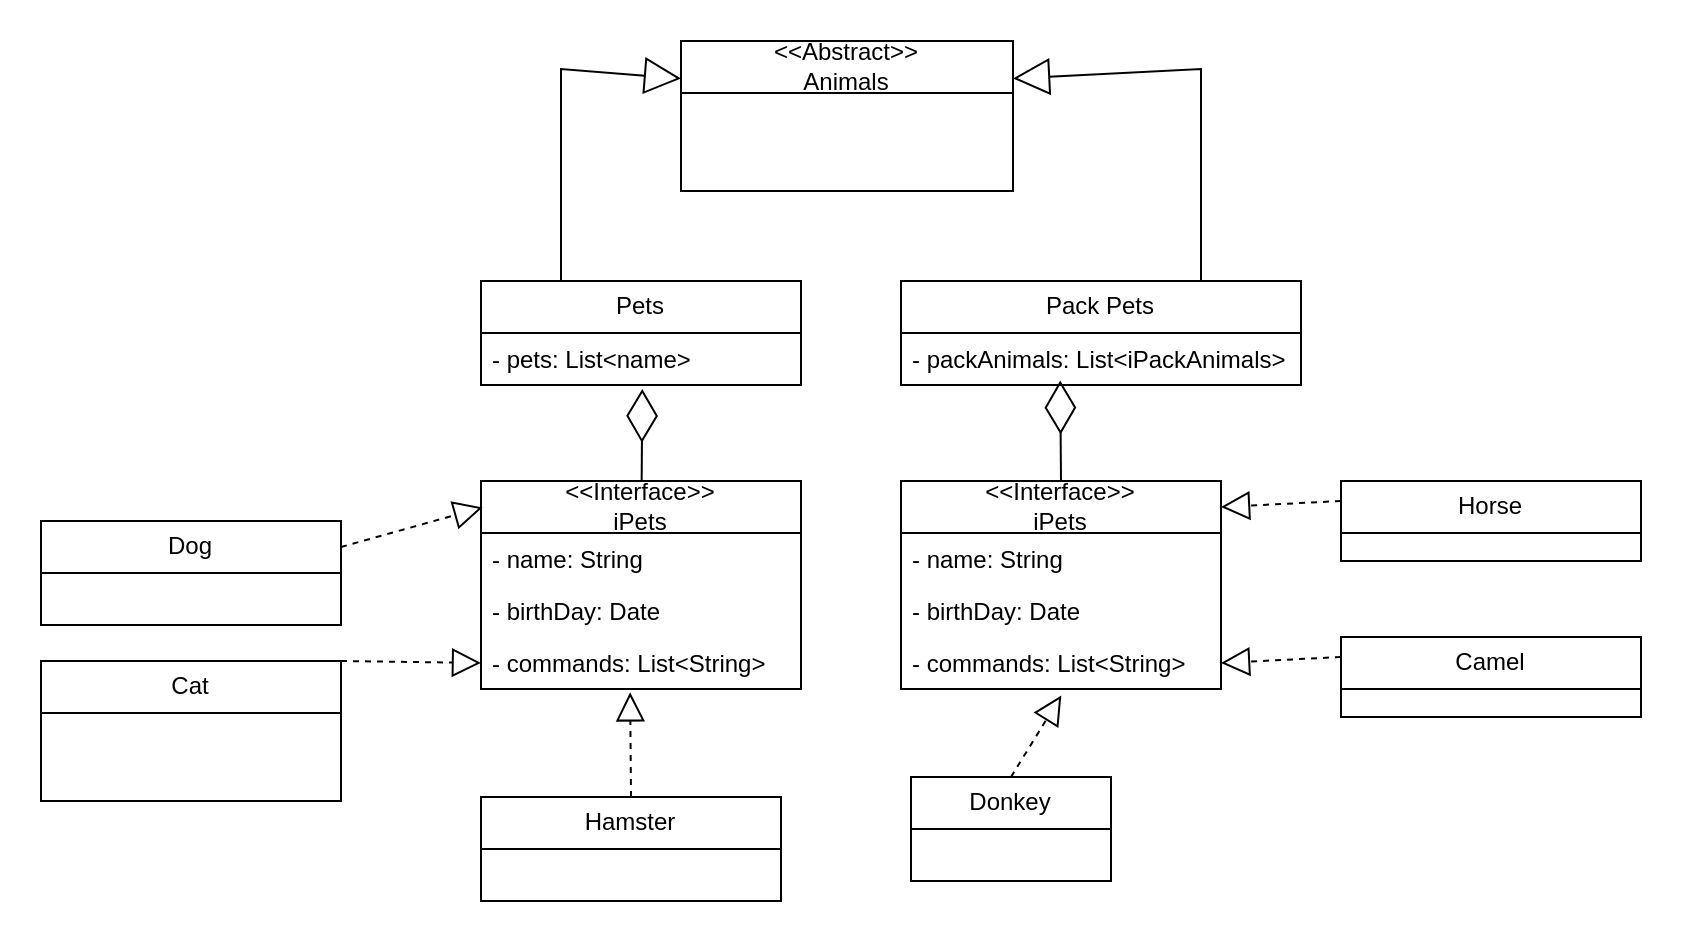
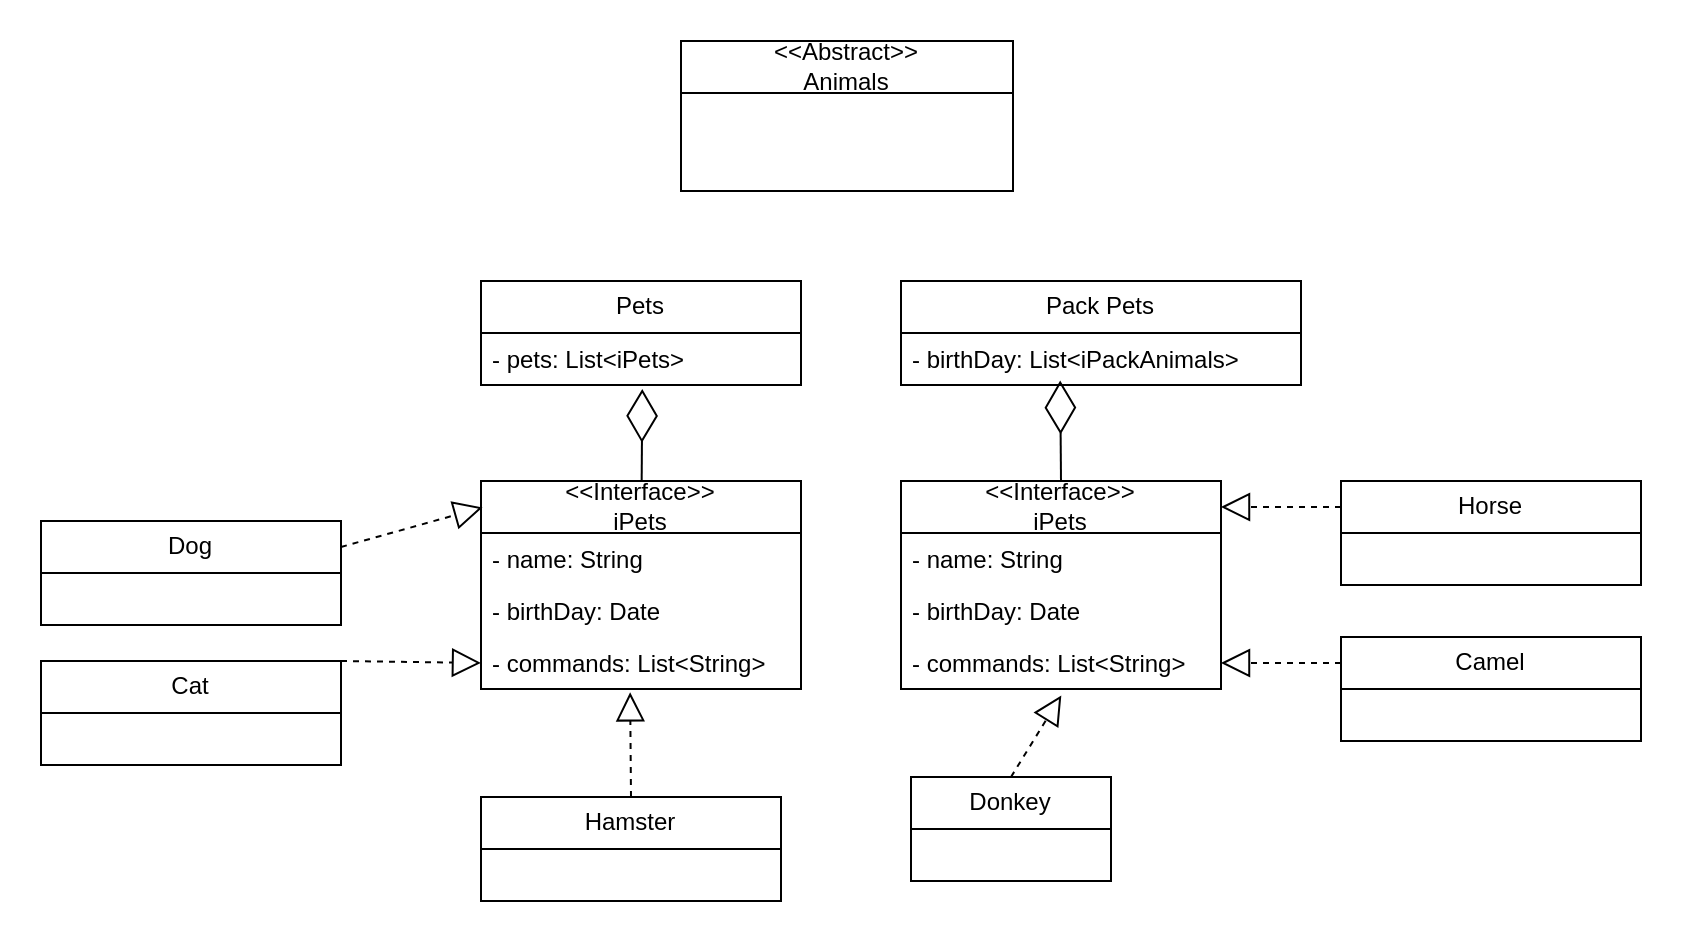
- <mxCell id="9" value="" style="endArrow=block;endSize=16;endFill=0;html=1;rounded=0;entryX=1;entryY=0.25;entryDx=0;entryDy=0;exitX=0.75;exitY=0;exitDx=0;exitDy=0;" parent="1" source="5" target="2" edge="1"><mxGeometry width="160" relative="1" as="geometry"><mxPoint x="640" y="80" as="sourcePoint" /><mxPoint x="756" y="30" as="targetPoint" /><Array as="points"><mxPoint x="600" y="34" /></Array></mxGeometry></mxCell>
- <mxCell id="8" value="" style="endArrow=block;endSize=16;endFill=0;html=1;rounded=0;entryX=0;entryY=0.25;entryDx=0;entryDy=0;exitX=0.25;exitY=0;exitDx=0;exitDy=0;" parent="1" source="3" target="2" edge="1"><mxGeometry width="160" relative="1" as="geometry"><mxPoint x="370" y="210" as="sourcePoint" /><mxPoint x="530" y="210" as="targetPoint" /><Array as="points"><mxPoint x="280" y="34" /></Array></mxGeometry></mxCell>
- <mxCell id="4" value="- pets: List&amp;lt;name&amp;gt;" style="text;strokeColor=none;fillColor=none;align=left;verticalAlign=top;spacingLeft=4;spacingRight=4;overflow=hidden;rotatable=0;points=[[0,0.5],[1,0.5]];portConstraint=eastwest;whiteSpace=wrap;html=1;" parent="3" vertex="1"><mxGeometry y="26" width="160" height="26" as="geometry" /></mxCell>
+ <mxCell id="4" value="- pets: List&amp;lt;iPets&amp;gt;" style="text;strokeColor=none;fillColor=none;align=left;verticalAlign=top;spacingLeft=4;spacingRight=4;overflow=hidden;rotatable=0;points=[[0,0.5],[1,0.5]];portConstraint=eastwest;whiteSpace=wrap;html=1;" parent="3" vertex="1"><mxGeometry y="26" width="160" height="26" as="geometry" /></mxCell>
- <mxCell id="6" value="- packAnimals: List&amp;lt;iPackAnimals&amp;gt;" style="text;strokeColor=none;fillColor=none;align=left;verticalAlign=top;spacingLeft=4;spacingRight=4;overflow=hidden;rotatable=0;points=[[0,0.5],[1,0.5]];portConstraint=eastwest;whiteSpace=wrap;html=1;" parent="5" vertex="1"><mxGeometry y="26" width="200" height="26" as="geometry" /></mxCell>
+ <mxCell id="6" value="- birthDay: List&amp;lt;iPackAnimals&amp;gt;" style="text;strokeColor=none;fillColor=none;align=left;verticalAlign=top;spacingLeft=4;spacingRight=4;overflow=hidden;rotatable=0;points=[[0,0.5],[1,0.5]];portConstraint=eastwest;whiteSpace=wrap;html=1;" parent="5" vertex="1"><mxGeometry y="26" width="200" height="26" as="geometry" /></mxCell>
- <mxCell id="12" value="Horse" style="swimlane;fontStyle=0;childLayout=stackLayout;horizontal=1;startSize=26;fillColor=none;horizontalStack=0;resizeParent=1;resizeParentMax=0;resizeLast=0;collapsible=1;marginBottom=0;whiteSpace=wrap;html=1;" parent="1" vertex="1"><mxGeometry x="670" y="240" width="150" height="40" as="geometry" /></mxCell>
+ <mxCell id="12" value="Horse" style="swimlane;fontStyle=0;childLayout=stackLayout;horizontal=1;startSize=26;fillColor=none;horizontalStack=0;resizeParent=1;resizeParentMax=0;resizeLast=0;collapsible=1;marginBottom=0;whiteSpace=wrap;html=1;" parent="1" vertex="1"><mxGeometry x="670" y="240" width="150" height="52" as="geometry" /></mxCell>
- <mxCell id="13" value="Camel" style="swimlane;fontStyle=0;childLayout=stackLayout;horizontal=1;startSize=26;fillColor=none;horizontalStack=0;resizeParent=1;resizeParentMax=0;resizeLast=0;collapsible=1;marginBottom=0;whiteSpace=wrap;html=1;" parent="1" vertex="1"><mxGeometry x="670" y="318" width="150" height="40" as="geometry" /></mxCell>
+ <mxCell id="13" value="Camel" style="swimlane;fontStyle=0;childLayout=stackLayout;horizontal=1;startSize=26;fillColor=none;horizontalStack=0;resizeParent=1;resizeParentMax=0;resizeLast=0;collapsible=1;marginBottom=0;whiteSpace=wrap;html=1;" parent="1" vertex="1"><mxGeometry x="670" y="318" width="150" height="52" as="geometry" /></mxCell>
- <mxCell id="10" value="Cat" style="swimlane;fontStyle=0;childLayout=stackLayout;horizontal=1;startSize=26;fillColor=none;horizontalStack=0;resizeParent=1;resizeParentMax=0;resizeLast=0;collapsible=1;marginBottom=0;whiteSpace=wrap;html=1;" parent="1" vertex="1"><mxGeometry x="20" y="330" width="150" height="70" as="geometry" /></mxCell>
+ <mxCell id="10" value="Cat" style="swimlane;fontStyle=0;childLayout=stackLayout;horizontal=1;startSize=26;fillColor=none;horizontalStack=0;resizeParent=1;resizeParentMax=0;resizeLast=0;collapsible=1;marginBottom=0;whiteSpace=wrap;html=1;" parent="1" vertex="1"><mxGeometry x="20" y="330" width="150" height="52" as="geometry" /></mxCell>
